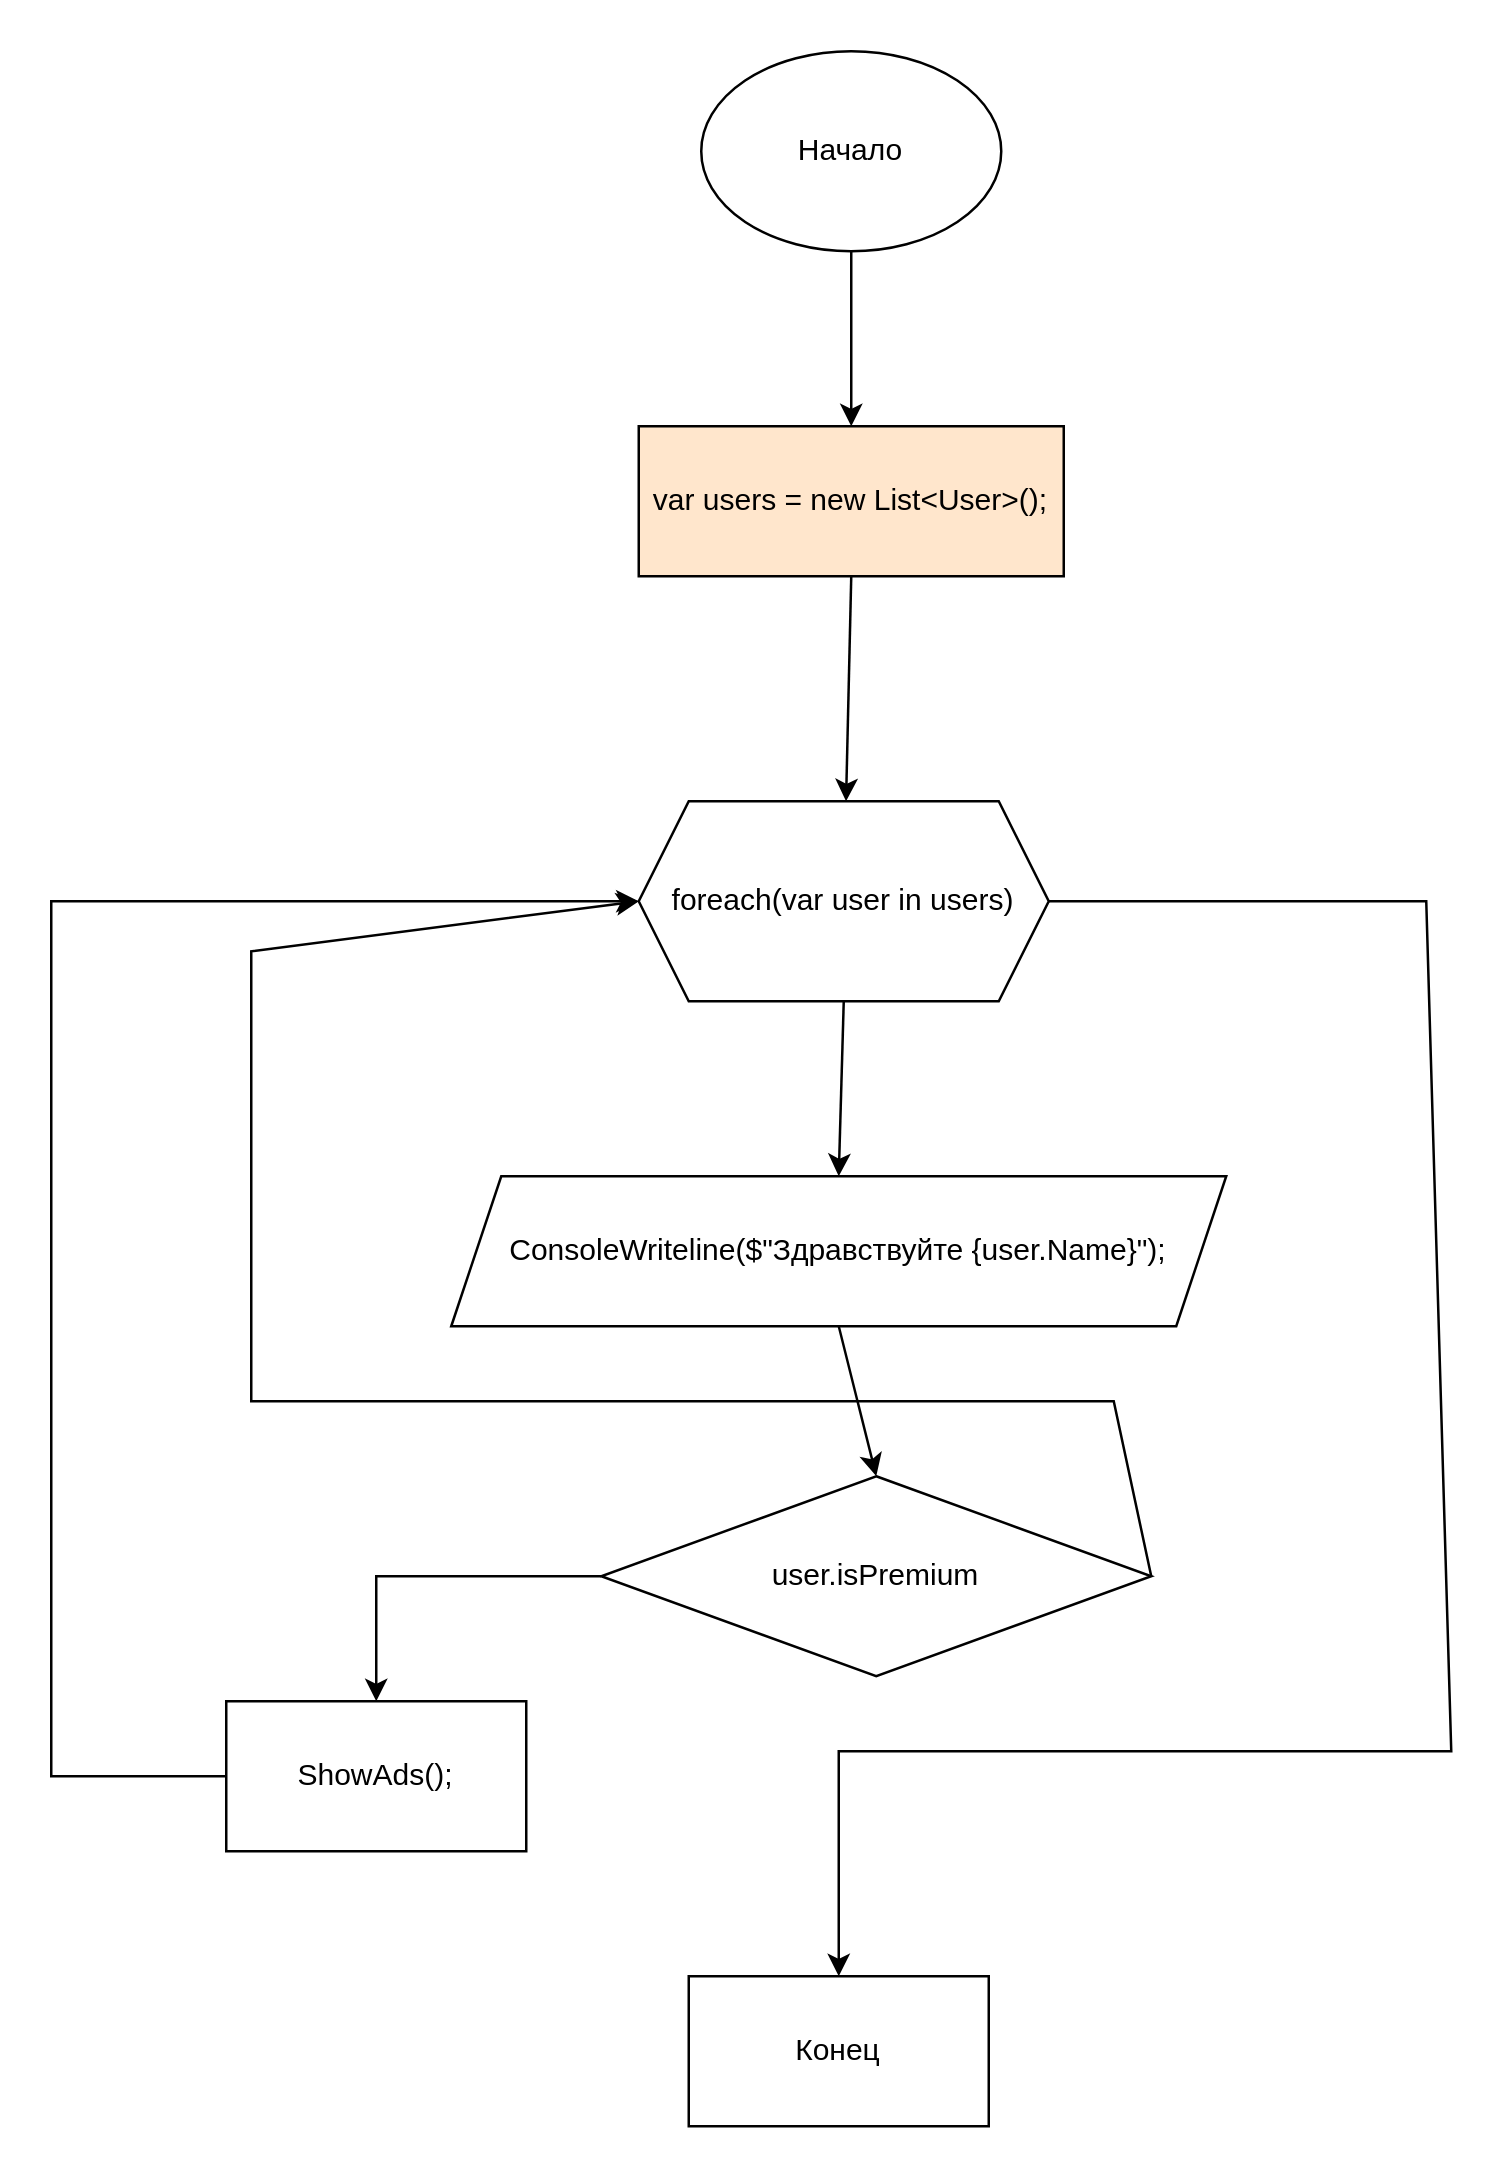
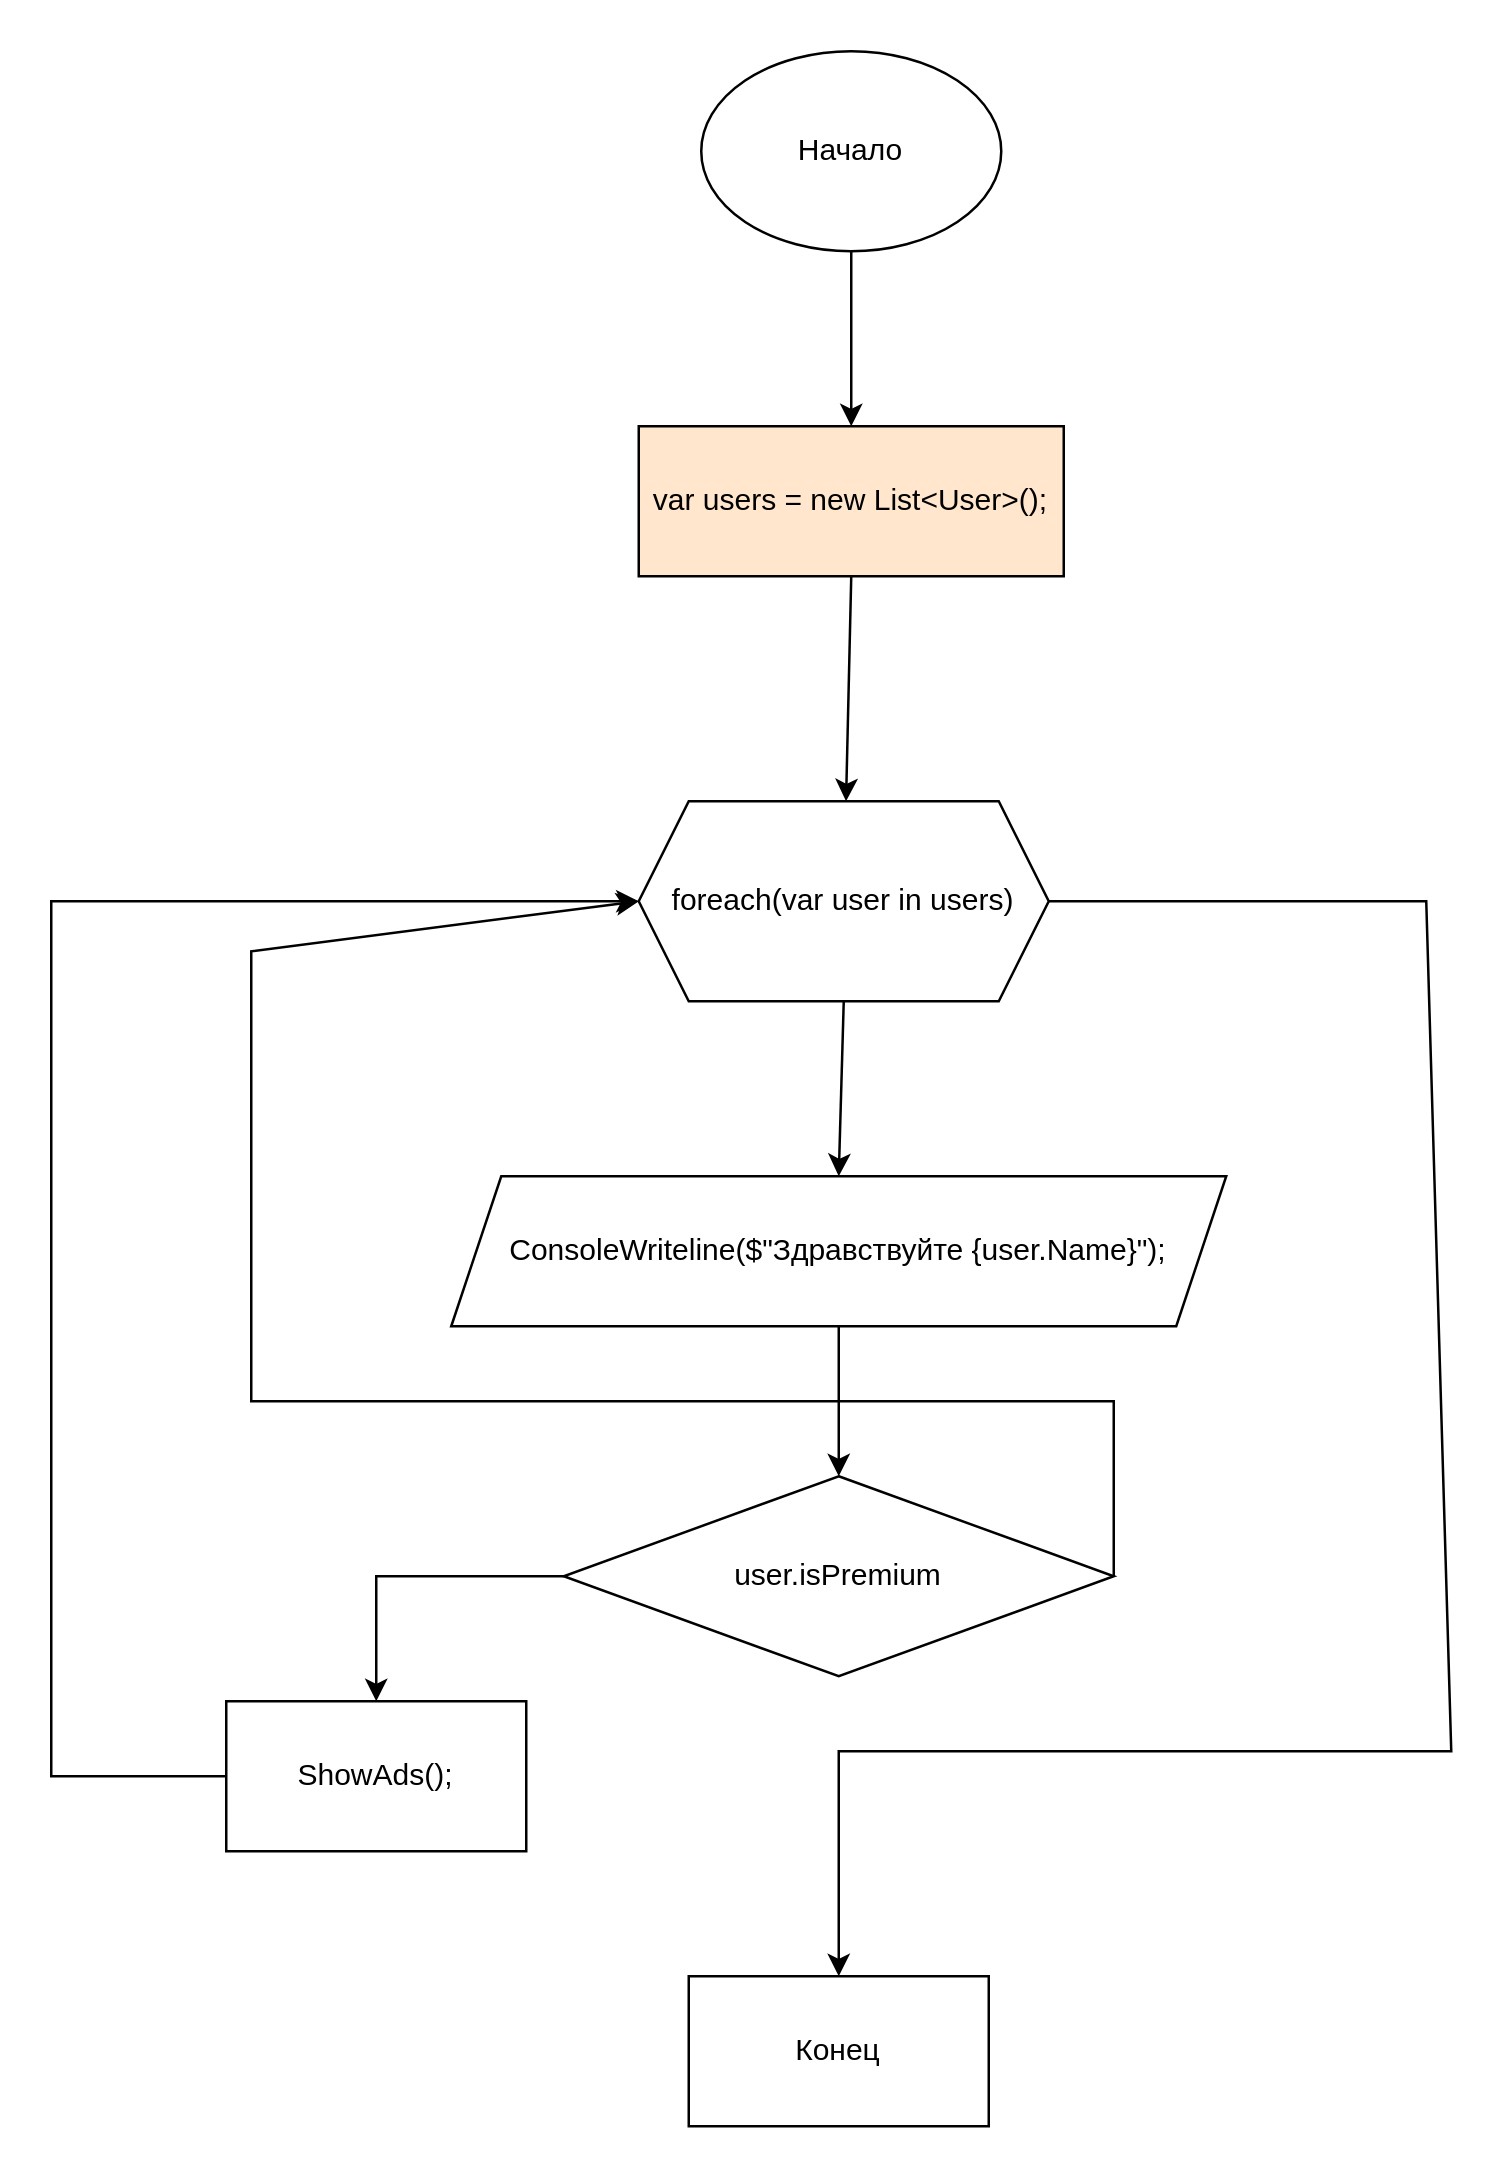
- <mxCell id="9" value="user.isPremium" style="rhombus;whiteSpace=wrap;html=1;" vertex="1" parent="1"><mxGeometry x="240" y="590" width="220" height="80" as="geometry" /></mxCell>
+ <mxCell id="9" value="user.isPremium" style="rhombus;whiteSpace=wrap;html=1;" vertex="1" parent="1"><mxGeometry x="225" y="590" width="220" height="80" as="geometry" /></mxCell>
